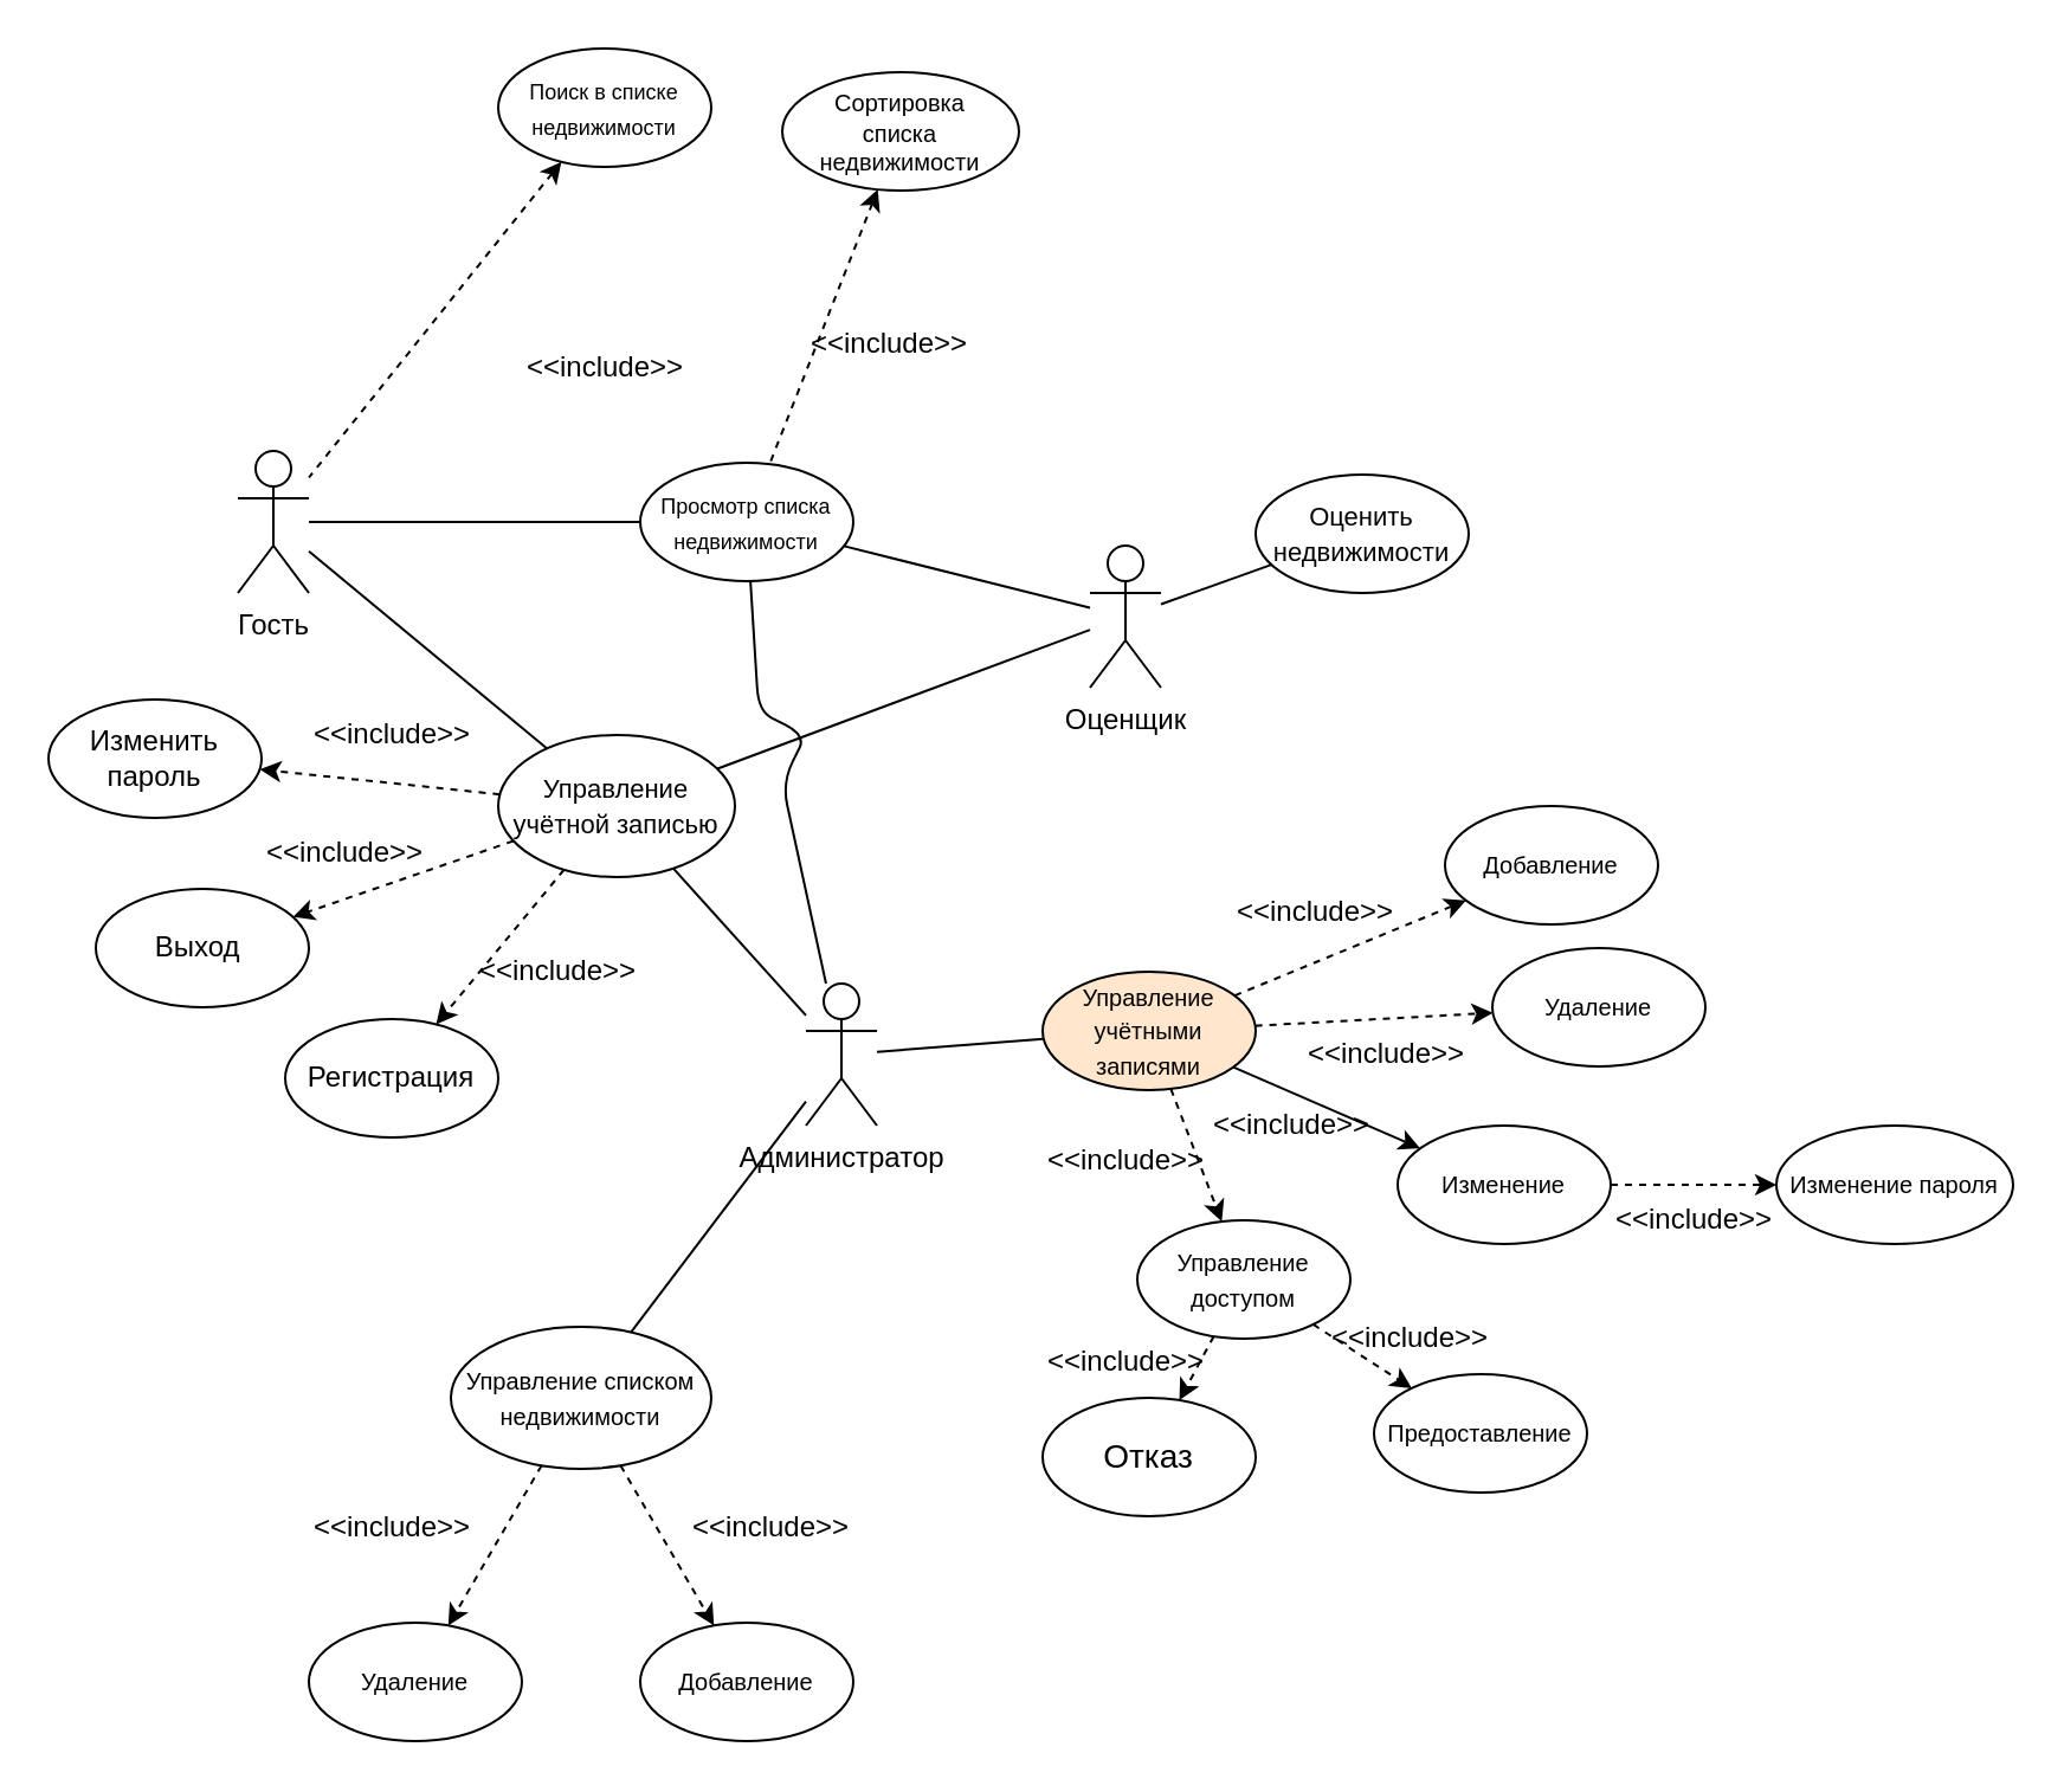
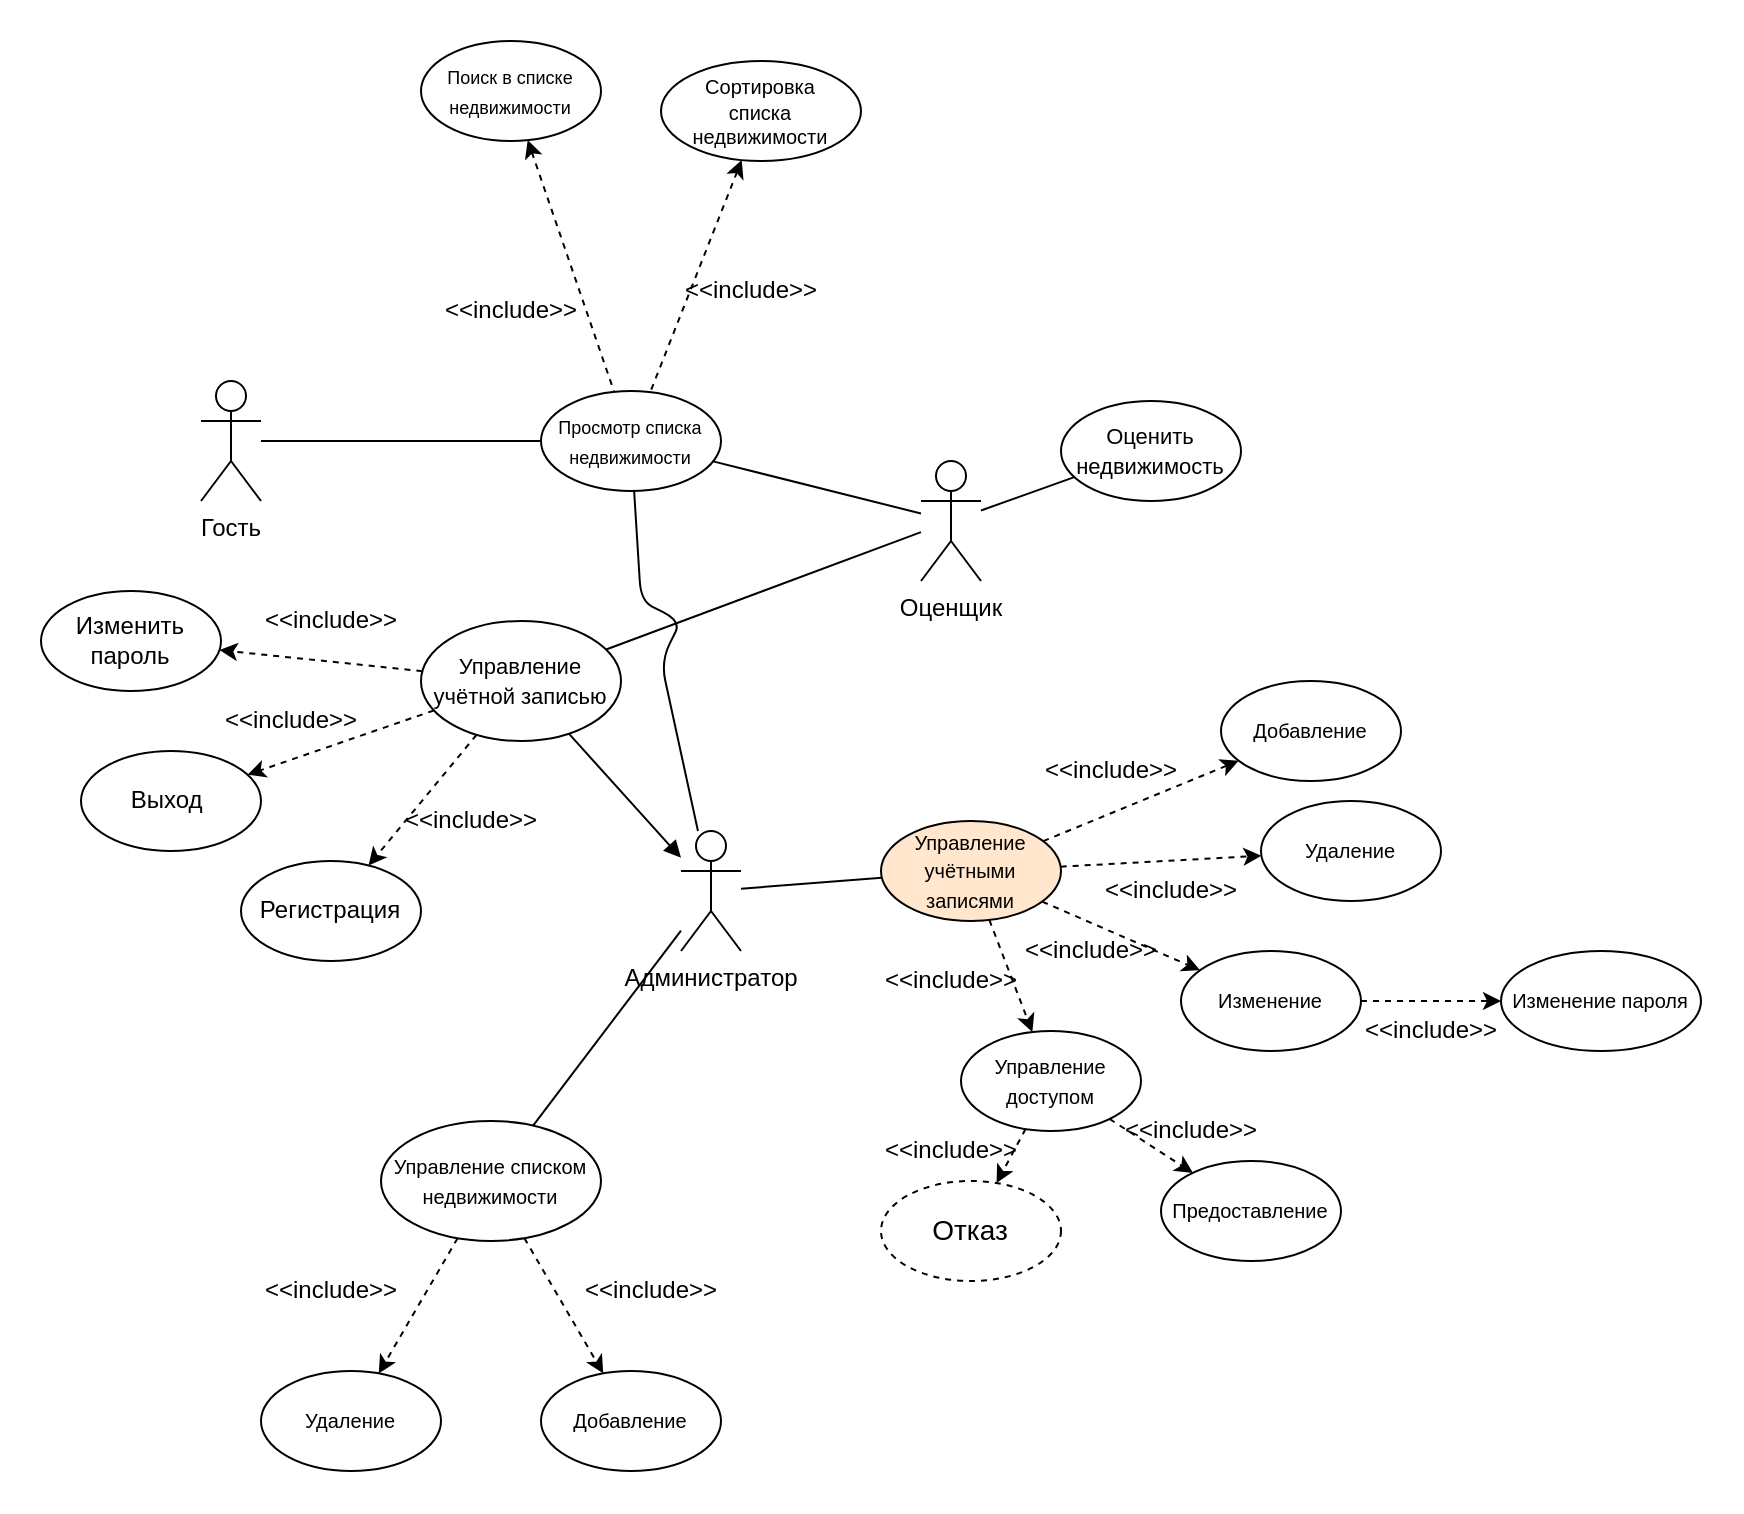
- <mxCell id="38" value="" style="endArrow=none;html=1;rounded=0;dashed=1;endFill=0;startArrow=classic;startFill=1;" parent="1" source="40" target="3" edge="1"><mxGeometry width="50" height="50" relative="1" as="geometry"><mxPoint x="321.912" y="144.102" as="sourcePoint" /><mxPoint x="440" y="110" as="targetPoint" /></mxGeometry></mxCell>
+ <mxCell id="38" value="" style="endArrow=none;html=1;rounded=0;dashed=1;endFill=0;startArrow=classic;startFill=1;" parent="1" source="40" target="10" edge="1"><mxGeometry width="50" height="50" relative="1" as="geometry"><mxPoint x="321.912" y="144.102" as="sourcePoint" /><mxPoint x="440" y="110" as="targetPoint" /></mxGeometry></mxCell>
- <mxCell id="9" value="&lt;font style=&quot;font-size: 11px;&quot;&gt;Оценить недвижимости&lt;/font&gt;" style="ellipse;whiteSpace=wrap;html=1;" parent="1" vertex="1"><mxGeometry x="530" y="200" width="90" height="50" as="geometry" /></mxCell>
+ <mxCell id="9" value="&lt;font style=&quot;font-size: 11px;&quot;&gt;Оценить недвижимость&lt;/font&gt;" style="ellipse;whiteSpace=wrap;html=1;" parent="1" vertex="1"><mxGeometry x="530" y="200" width="90" height="50" as="geometry" /></mxCell>
- <mxCell id="7" value="" style="endArrow=none;html=1;rounded=0;" parent="1" source="3" target="5" edge="1"><mxGeometry width="50" height="50" relative="1" as="geometry"><mxPoint x="-20" y="240" as="sourcePoint" /><mxPoint x="30" y="190" as="targetPoint" /></mxGeometry></mxCell>
- <mxCell id="6" value="" style="endArrow=none;html=1;rounded=0;" parent="1" source="5" target="2" edge="1"><mxGeometry width="50" height="50" relative="1" as="geometry"><mxPoint x="220" y="660" as="sourcePoint" /><mxPoint x="270" y="610" as="targetPoint" /></mxGeometry></mxCell>
+ <mxCell id="6" value="" style="endArrow=block;html=1;rounded=0;" parent="1" source="5" target="2" edge="1"><mxGeometry width="50" height="50" relative="1" as="geometry"><mxPoint x="220" y="660" as="sourcePoint" /><mxPoint x="270" y="610" as="targetPoint" /></mxGeometry></mxCell>
- <mxCell id="20" value="" style="endArrow=classic;html=1;rounded=0;dashed=0;" parent="1" source="14" target="18" edge="1"><mxGeometry width="50" height="50" relative="1" as="geometry"><mxPoint x="520" y="450" as="sourcePoint" /><mxPoint x="570" y="400" as="targetPoint" /></mxGeometry></mxCell>
+ <mxCell id="20" value="" style="endArrow=classic;html=1;rounded=0;dashed=1;" parent="1" source="14" target="18" edge="1"><mxGeometry width="50" height="50" relative="1" as="geometry"><mxPoint x="520" y="450" as="sourcePoint" /><mxPoint x="570" y="400" as="targetPoint" /></mxGeometry></mxCell>
- <mxCell id="34" value="&lt;font style=&quot;font-size: 14px;&quot;&gt;Отказ&lt;/font&gt;" style="ellipse;whiteSpace=wrap;html=1;" parent="1" vertex="1"><mxGeometry x="440" y="590" width="90" height="50" as="geometry" /></mxCell>
+ <mxCell id="34" value="&lt;font style=&quot;font-size: 14px;&quot;&gt;Отказ&lt;/font&gt;" style="ellipse;whiteSpace=wrap;html=1;dashed=1;" parent="1" vertex="1"><mxGeometry x="440" y="590" width="90" height="50" as="geometry" /></mxCell>
